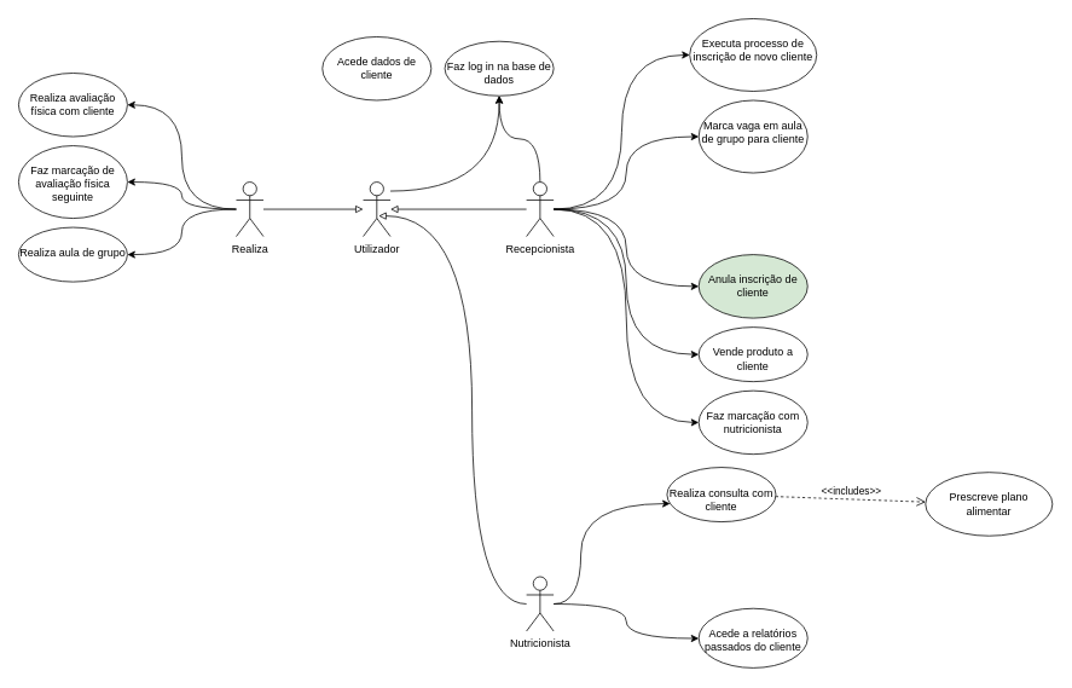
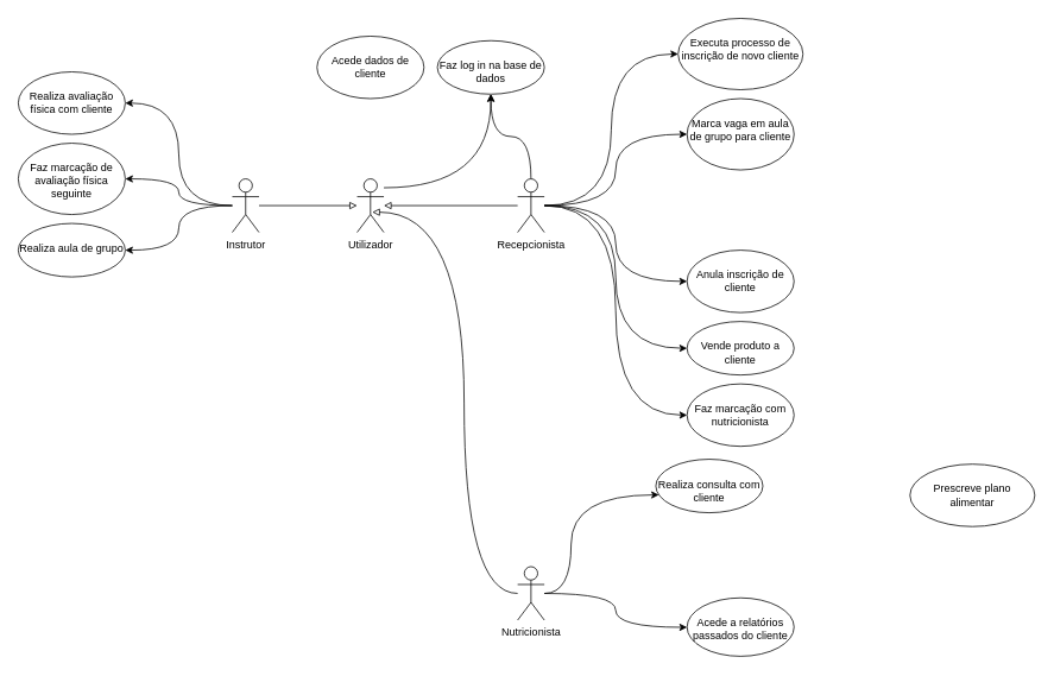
- <mxCell id="16" value="Realiza" style="shape=umlActor;verticalLabelPosition=bottom;verticalAlign=top;html=1;" parent="1" vertex="1"><mxGeometry x="260" y="200" width="30" height="60" as="geometry" /></mxCell>
+ <mxCell id="16" value="Instrutor" style="shape=umlActor;verticalLabelPosition=bottom;verticalAlign=top;html=1;" parent="1" vertex="1"><mxGeometry x="260" y="200" width="30" height="60" as="geometry" /></mxCell>
- <mxCell id="26" value="&lt;br&gt;Anula inscrição de cliente" style="ellipse;whiteSpace=wrap;html=1;verticalAlign=top;fillColor=#d5e8d4;" parent="1" vertex="1"><mxGeometry x="770" y="280" width="120" height="70" as="geometry" /></mxCell>
+ <mxCell id="26" value="&lt;br&gt;Anula inscrição de cliente" style="ellipse;whiteSpace=wrap;html=1;verticalAlign=top;" parent="1" vertex="1"><mxGeometry x="770" y="280" width="120" height="70" as="geometry" /></mxCell>
- <mxCell id="31" value="&amp;lt;&amp;lt;includes&amp;gt;&amp;gt;" style="html=1;verticalAlign=bottom;endArrow=open;dashed=1;endSize=8;rounded=0;strokeColor=default;curved=1;" parent="1" source="23" target="32" edge="1"><mxGeometry relative="1" as="geometry"><mxPoint x="890" y="554" as="sourcePoint" /><mxPoint x="990" y="554.5" as="targetPoint" /></mxGeometry></mxCell>
